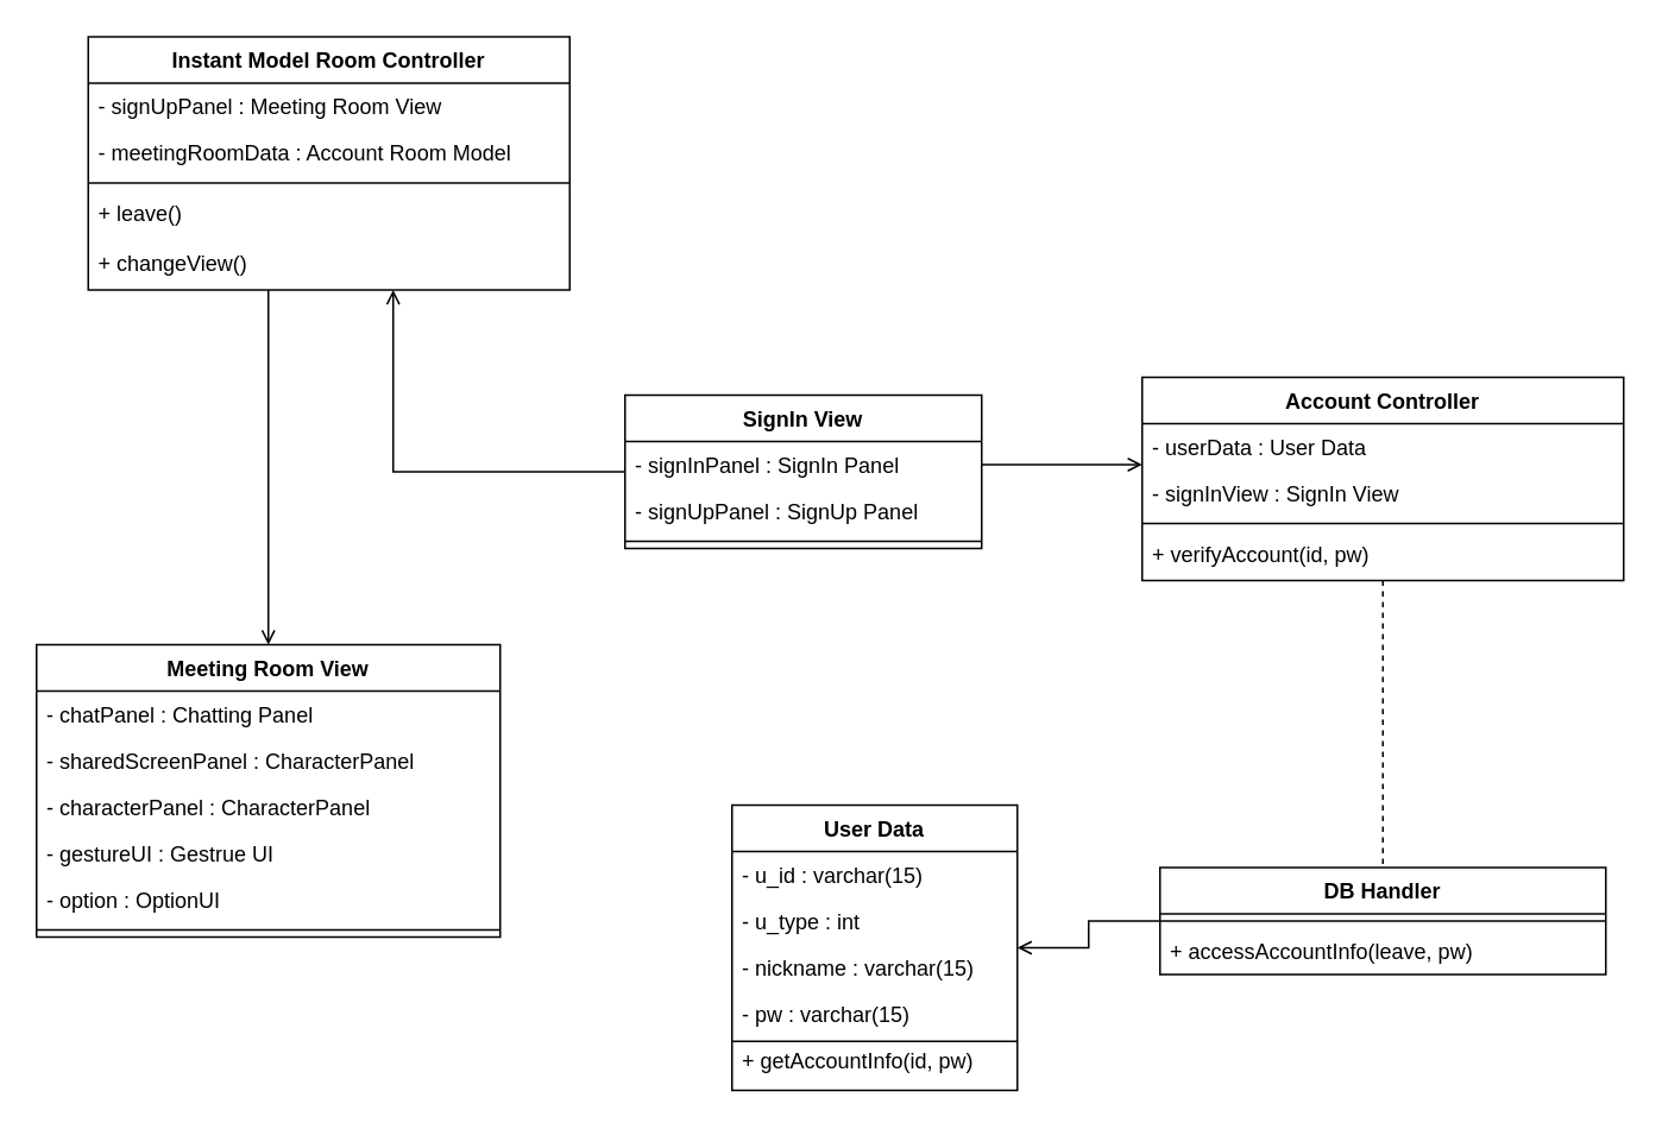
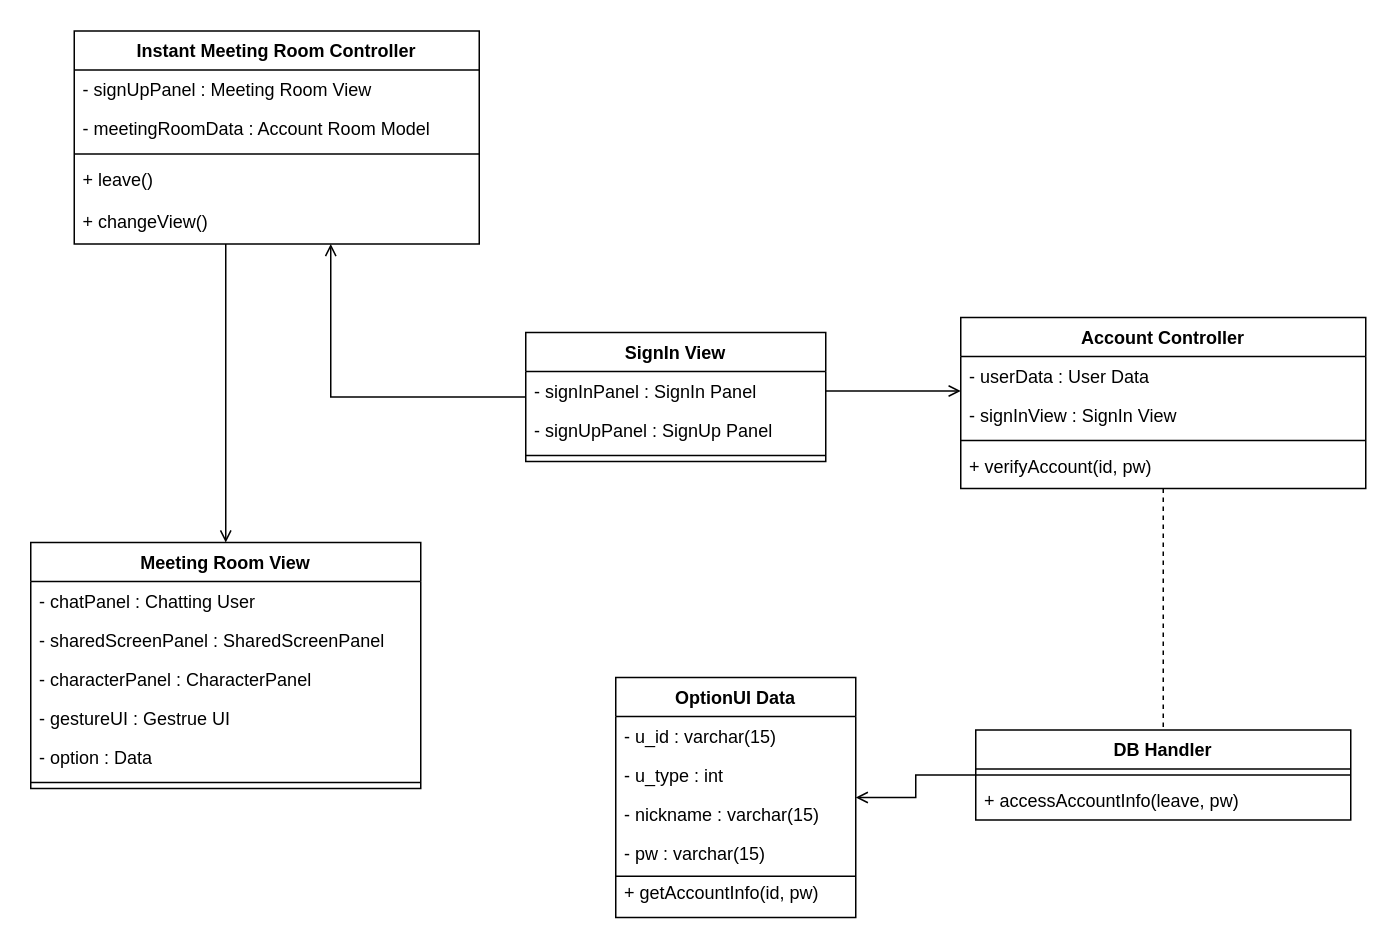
- <mxCell id="3" value="Instant Model Room Controller" style="swimlane;fontStyle=1;align=center;verticalAlign=top;childLayout=stackLayout;horizontal=1;startSize=26;horizontalStack=0;resizeParent=1;resizeParentMax=0;resizeLast=0;collapsible=1;marginBottom=0;" parent="1" vertex="1"><mxGeometry x="49" y="20" width="270" height="142" as="geometry" /></mxCell>
+ <mxCell id="3" value="Instant Meeting Room Controller" style="swimlane;fontStyle=1;align=center;verticalAlign=top;childLayout=stackLayout;horizontal=1;startSize=26;horizontalStack=0;resizeParent=1;resizeParentMax=0;resizeLast=0;collapsible=1;marginBottom=0;" parent="1" vertex="1"><mxGeometry x="49" y="20" width="270" height="142" as="geometry" /></mxCell>
- <mxCell id="10" value="- chatPanel : Chatting Panel" style="text;strokeColor=none;fillColor=none;align=left;verticalAlign=top;spacingLeft=4;spacingRight=4;overflow=hidden;rotatable=0;points=[[0,0.5],[1,0.5]];portConstraint=eastwest;" parent="9" vertex="1"><mxGeometry y="26" width="260" height="26" as="geometry" /></mxCell>
+ <mxCell id="10" value="- chatPanel : Chatting User" style="text;strokeColor=none;fillColor=none;align=left;verticalAlign=top;spacingLeft=4;spacingRight=4;overflow=hidden;rotatable=0;points=[[0,0.5],[1,0.5]];portConstraint=eastwest;" parent="9" vertex="1"><mxGeometry y="26" width="260" height="26" as="geometry" /></mxCell>
- <mxCell id="11" value="- sharedScreenPanel : CharacterPanel" style="text;strokeColor=none;fillColor=none;align=left;verticalAlign=top;spacingLeft=4;spacingRight=4;overflow=hidden;rotatable=0;points=[[0,0.5],[1,0.5]];portConstraint=eastwest;" parent="9" vertex="1"><mxGeometry y="52" width="260" height="26" as="geometry" /></mxCell>
+ <mxCell id="11" value="- sharedScreenPanel : SharedScreenPanel" style="text;strokeColor=none;fillColor=none;align=left;verticalAlign=top;spacingLeft=4;spacingRight=4;overflow=hidden;rotatable=0;points=[[0,0.5],[1,0.5]];portConstraint=eastwest;" parent="9" vertex="1"><mxGeometry y="52" width="260" height="26" as="geometry" /></mxCell>
- <mxCell id="30" value="User Data" style="swimlane;fontStyle=1;align=center;verticalAlign=top;childLayout=stackLayout;horizontal=1;startSize=26;horizontalStack=0;resizeParent=1;resizeParentMax=0;resizeLast=0;collapsible=1;marginBottom=0;" vertex="1" parent="1"><mxGeometry x="410" y="451" width="160" height="160" as="geometry" /></mxCell>
+ <mxCell id="30" value="OptionUI Data" style="swimlane;fontStyle=1;align=center;verticalAlign=top;childLayout=stackLayout;horizontal=1;startSize=26;horizontalStack=0;resizeParent=1;resizeParentMax=0;resizeLast=0;collapsible=1;marginBottom=0;" vertex="1" parent="1"><mxGeometry x="410" y="451" width="160" height="160" as="geometry" /></mxCell>
- <mxCell id="14" value="- option : OptionUI" style="text;strokeColor=none;fillColor=none;align=left;verticalAlign=top;spacingLeft=4;spacingRight=4;overflow=hidden;rotatable=0;points=[[0,0.5],[1,0.5]];portConstraint=eastwest;" parent="9" vertex="1"><mxGeometry y="130" width="260" height="26" as="geometry" /></mxCell>
+ <mxCell id="14" value="- option : Data" style="text;strokeColor=none;fillColor=none;align=left;verticalAlign=top;spacingLeft=4;spacingRight=4;overflow=hidden;rotatable=0;points=[[0,0.5],[1,0.5]];portConstraint=eastwest;" parent="9" vertex="1"><mxGeometry y="130" width="260" height="26" as="geometry" /></mxCell>
